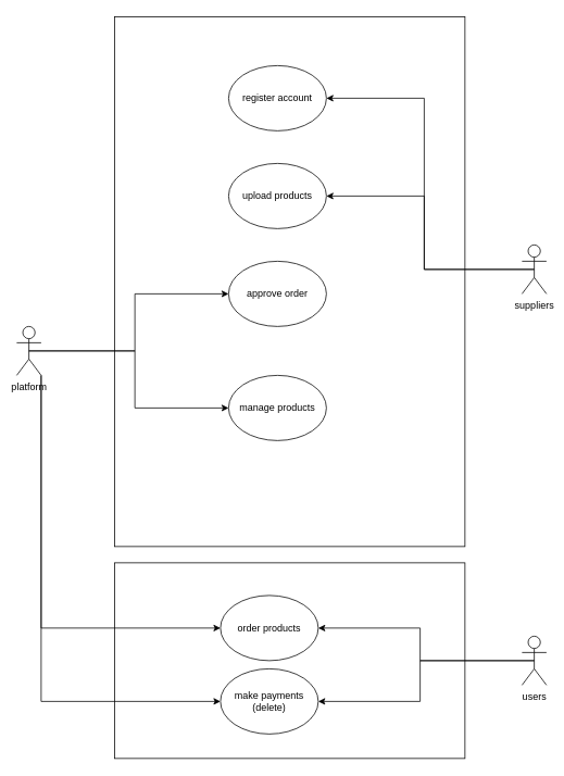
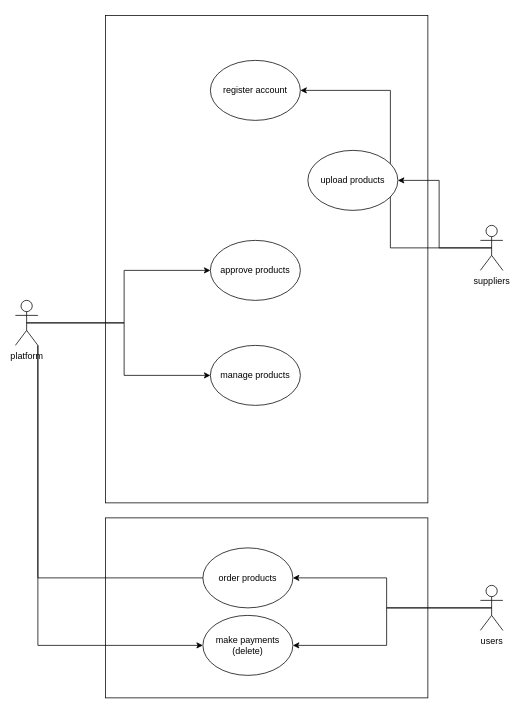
- <mxCell id="13" value="upload products" style="ellipse;whiteSpace=wrap;html=1;" parent="1" vertex="1"><mxGeometry x="280" y="200" width="120" height="80" as="geometry" /></mxCell>
+ <mxCell id="13" value="upload products" style="ellipse;whiteSpace=wrap;html=1;" parent="1" vertex="1"><mxGeometry x="410" y="200" width="120" height="80" as="geometry" /></mxCell>
- <mxCell id="20" value="approve order" style="ellipse;whiteSpace=wrap;html=1;" vertex="1" parent="1"><mxGeometry x="280" y="320" width="120" height="80" as="geometry" /></mxCell>
+ <mxCell id="20" value="approve products" style="ellipse;whiteSpace=wrap;html=1;" vertex="1" parent="1"><mxGeometry x="280" y="320" width="120" height="80" as="geometry" /></mxCell>
- <mxCell id="5" style="edgeStyle=orthogonalEdgeStyle;rounded=0;orthogonalLoop=1;jettySize=auto;html=1;exitX=1;exitY=1;exitDx=0;exitDy=0;exitPerimeter=0;entryX=0;entryY=0.5;entryDx=0;entryDy=0;" edge="1" parent="1" source="8" target="18"><mxGeometry relative="1" as="geometry" /></mxCell>
+ <mxCell id="5" style="edgeStyle=orthogonalEdgeStyle;rounded=0;orthogonalLoop=1;jettySize=auto;html=1;exitX=1;exitY=1;exitDx=0;exitDy=0;exitPerimeter=0;entryX=0;entryY=0.5;entryDx=0;entryDy=0;endArrow=none;" edge="1" parent="1" source="8" target="18"><mxGeometry relative="1" as="geometry" /></mxCell>
